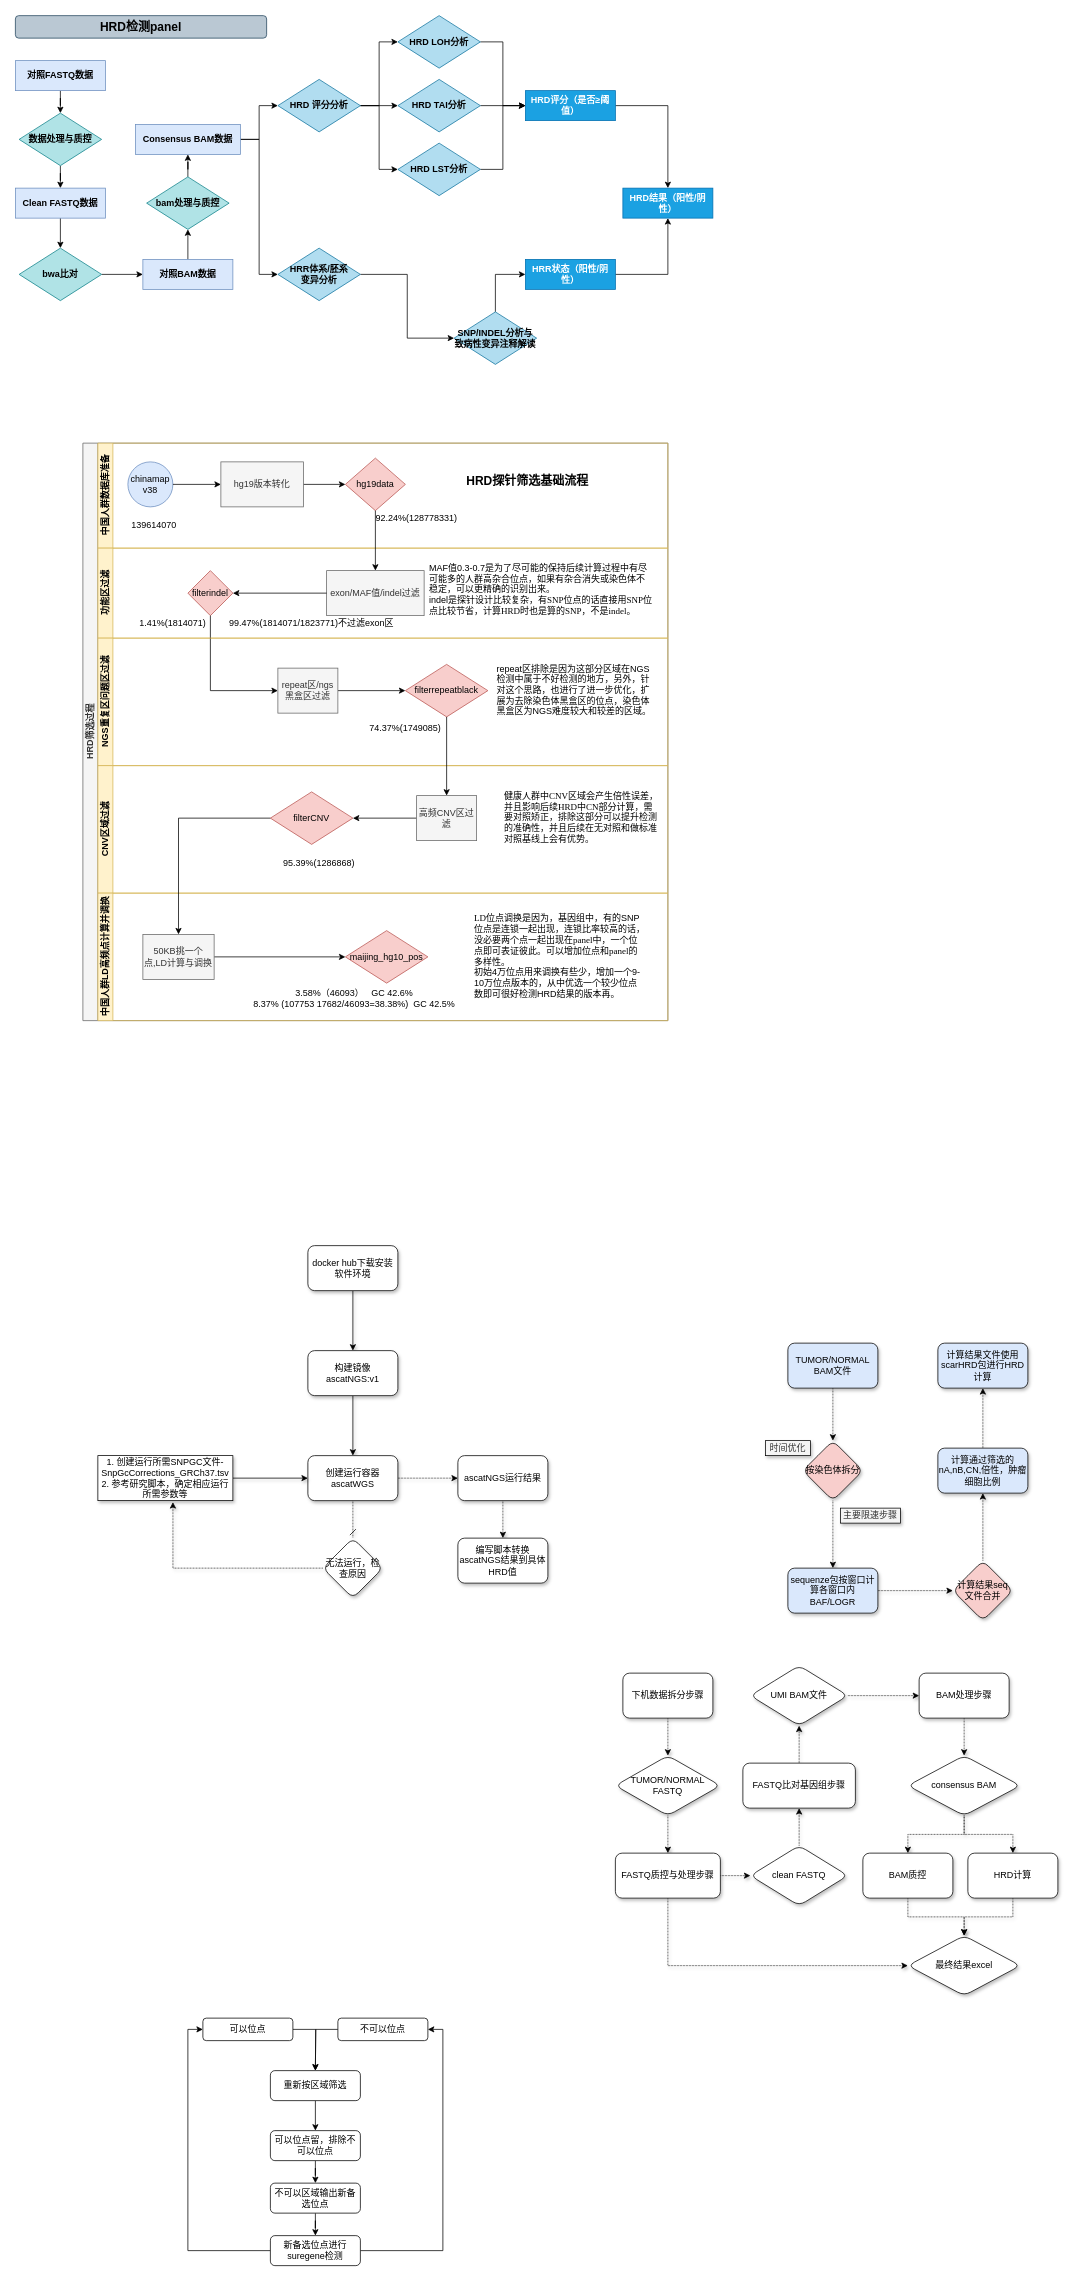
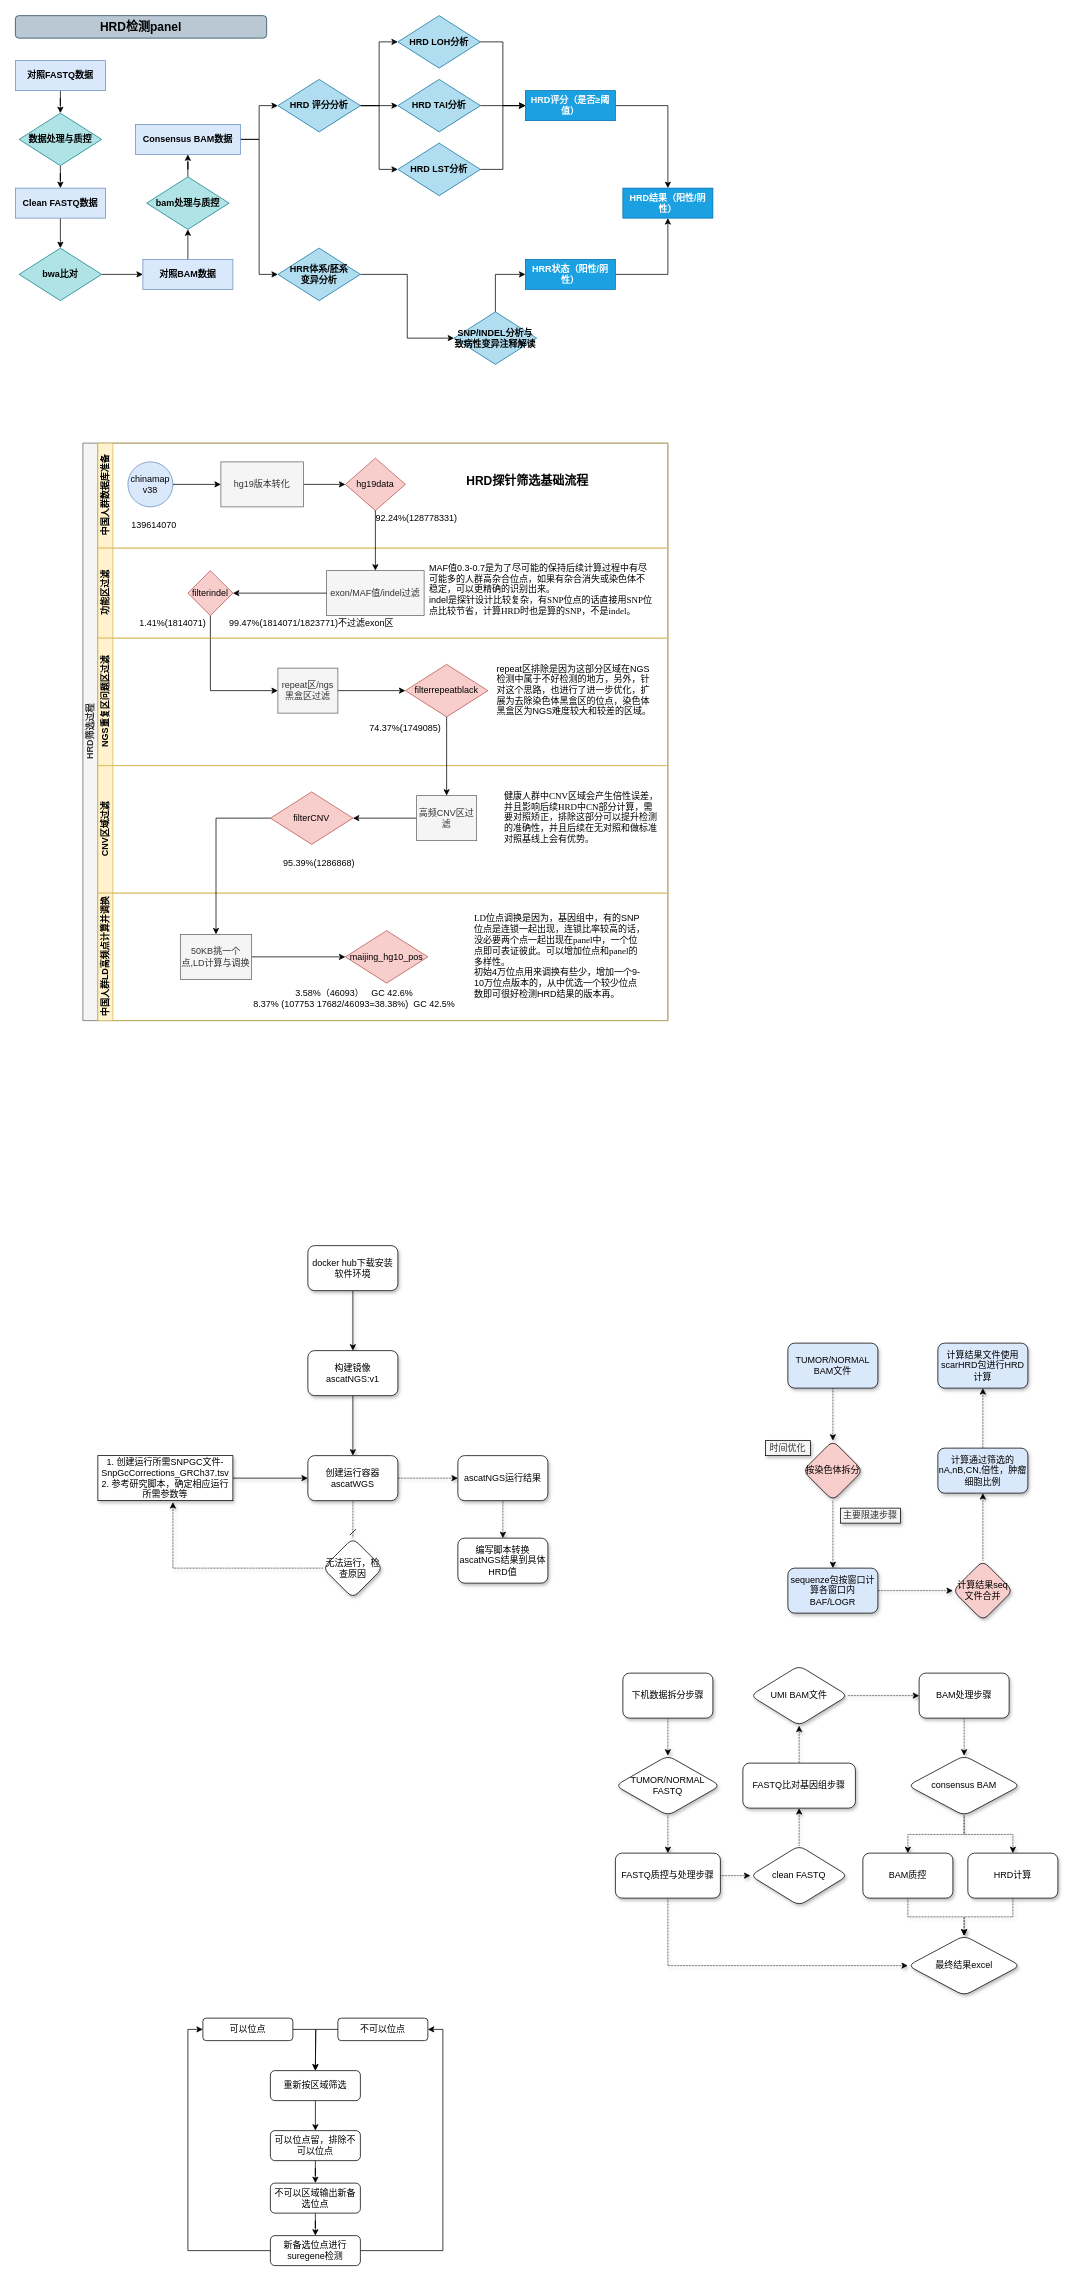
- <mxCell id="33" value="50KB挑一个点,LD计算与调换" style="whiteSpace=wrap;html=1;fillColor=#f5f5f5;strokeColor=#666666;fontColor=#333333;" parent="30" vertex="1"><mxGeometry x="60" y="55" width="95" height="60" as="geometry" /></mxCell>
+ <mxCell id="33" value="50KB挑一个点,LD计算与调换" style="whiteSpace=wrap;html=1;fillColor=#f5f5f5;strokeColor=#666666;fontColor=#333333;" parent="30" vertex="1"><mxGeometry x="110" y="55" width="95" height="60" as="geometry" /></mxCell>
